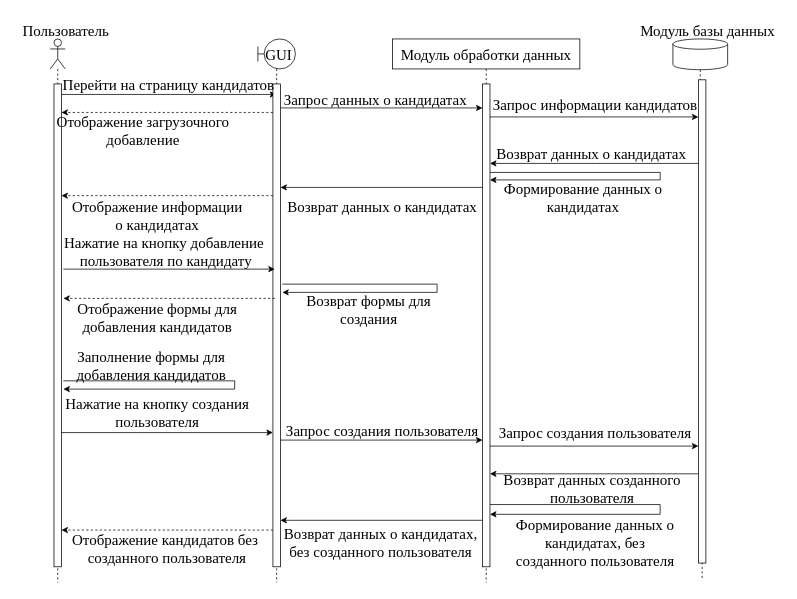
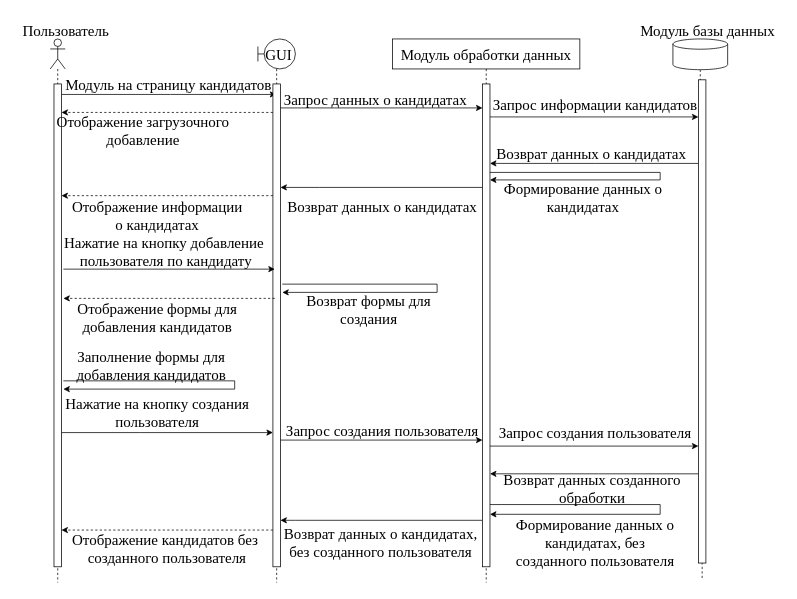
- <mxCell id="20" value="&lt;font style=&quot;font-size: 20px;&quot;&gt;Перейти на страницу кандидатов&lt;/font&gt;" style="text;html=1;align=center;verticalAlign=middle;resizable=0;points=[];autosize=1;strokeColor=none;fillColor=none;fontFamily=Times New Roman;fontSize=20;" parent="1" vertex="1"><mxGeometry x="73.5" y="94" width="300" height="36" as="geometry" /></mxCell>
+ <mxCell id="20" value="&lt;font style=&quot;font-size: 20px;&quot;&gt;Модуль на страницу кандидатов&lt;/font&gt;" style="text;html=1;align=center;verticalAlign=middle;resizable=0;points=[];autosize=1;strokeColor=none;fillColor=none;fontFamily=Times New Roman;fontSize=20;" parent="1" vertex="1"><mxGeometry x="73.5" y="94" width="300" height="36" as="geometry" /></mxCell>
- <mxCell id="43" value="&lt;font style=&quot;font-size: 20px;&quot;&gt;Возврат данных созданного &lt;br style=&quot;font-size: 20px;&quot;&gt;пользователя&lt;/font&gt;" style="text;html=1;align=center;verticalAlign=middle;resizable=0;points=[];autosize=1;strokeColor=none;fillColor=none;fontFamily=Times New Roman;fontSize=20;" parent="1" vertex="1"><mxGeometry x="662" y="621" width="254" height="60" as="geometry" /></mxCell>
+ <mxCell id="43" value="&lt;font style=&quot;font-size: 20px;&quot;&gt;Возврат данных созданного &lt;br style=&quot;font-size: 20px;&quot;&gt;обработки&lt;/font&gt;" style="text;html=1;align=center;verticalAlign=middle;resizable=0;points=[];autosize=1;strokeColor=none;fillColor=none;fontFamily=Times New Roman;fontSize=20;" parent="1" vertex="1"><mxGeometry x="662" y="621" width="254" height="60" as="geometry" /></mxCell>
